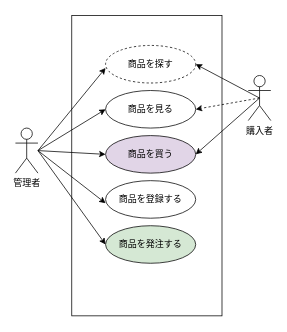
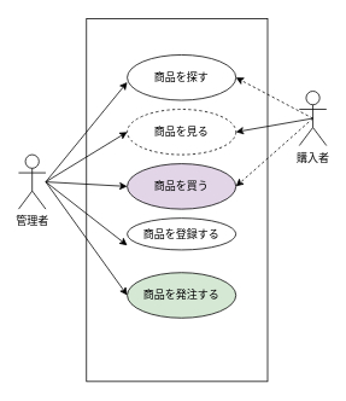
- <mxCell id="3" value="商品を探す" style="ellipse;whiteSpace=wrap;html=1;dashed=1;" vertex="1" parent="1"><mxGeometry x="140" y="60" width="120" height="50" as="geometry" /></mxCell>
+ <mxCell id="3" value="商品を探す" style="ellipse;whiteSpace=wrap;html=1;" vertex="1" parent="1"><mxGeometry x="140" y="60" width="120" height="50" as="geometry" /></mxCell>
- <mxCell id="14" style="edgeStyle=none;html=1;exitX=0.5;exitY=0.5;exitDx=0;exitDy=0;exitPerimeter=0;entryX=1;entryY=0.5;entryDx=0;entryDy=0;" edge="1" parent="1" source="17" target="3"><mxGeometry relative="1" as="geometry" /></mxCell>
+ <mxCell id="14" style="edgeStyle=none;html=1;exitX=0.5;exitY=0.5;exitDx=0;exitDy=0;exitPerimeter=0;entryX=1;entryY=0.5;entryDx=0;entryDy=0;dashed=1;" edge="1" parent="1" source="17" target="3"><mxGeometry relative="1" as="geometry" /></mxCell>
- <mxCell id="15" style="edgeStyle=none;html=1;exitX=0.5;exitY=0.5;exitDx=0;exitDy=0;exitPerimeter=0;entryX=1;entryY=0.5;entryDx=0;entryDy=0;dashed=1;" edge="1" parent="1" source="17" target="4"><mxGeometry relative="1" as="geometry" /></mxCell>
+ <mxCell id="15" style="edgeStyle=none;html=1;exitX=0.5;exitY=0.5;exitDx=0;exitDy=0;exitPerimeter=0;entryX=1;entryY=0.5;entryDx=0;entryDy=0;" edge="1" parent="1" source="17" target="4"><mxGeometry relative="1" as="geometry" /></mxCell>
- <mxCell id="4" value="商品を見る" style="ellipse;whiteSpace=wrap;html=1;" vertex="1" parent="1"><mxGeometry x="140" y="120" width="120" height="50" as="geometry" /></mxCell>
+ <mxCell id="4" value="商品を見る" style="ellipse;whiteSpace=wrap;html=1;dashed=1;" vertex="1" parent="1"><mxGeometry x="140" y="120" width="120" height="50" as="geometry" /></mxCell>
- <mxCell id="16" style="edgeStyle=none;html=1;exitX=0.5;exitY=0.5;exitDx=0;exitDy=0;exitPerimeter=0;entryX=1;entryY=0.5;entryDx=0;entryDy=0;" edge="1" parent="1" source="17" target="5"><mxGeometry relative="1" as="geometry" /></mxCell>
+ <mxCell id="16" style="edgeStyle=none;html=1;exitX=0.5;exitY=0.5;exitDx=0;exitDy=0;exitPerimeter=0;entryX=1;entryY=0.5;entryDx=0;entryDy=0;dashed=1;" edge="1" parent="1" source="17" target="5"><mxGeometry relative="1" as="geometry" /></mxCell>
- <mxCell id="6" value="商品を登録する" style="ellipse;whiteSpace=wrap;html=1;" vertex="1" parent="1"><mxGeometry x="140" y="240" width="120" height="50" as="geometry" /></mxCell>
+ <mxCell id="6" value="商品を登録する" style="ellipse;whiteSpace=wrap;html=1;" vertex="1" parent="1"><mxGeometry x="140" y="240" width="120" height="35" as="geometry" /></mxCell>
